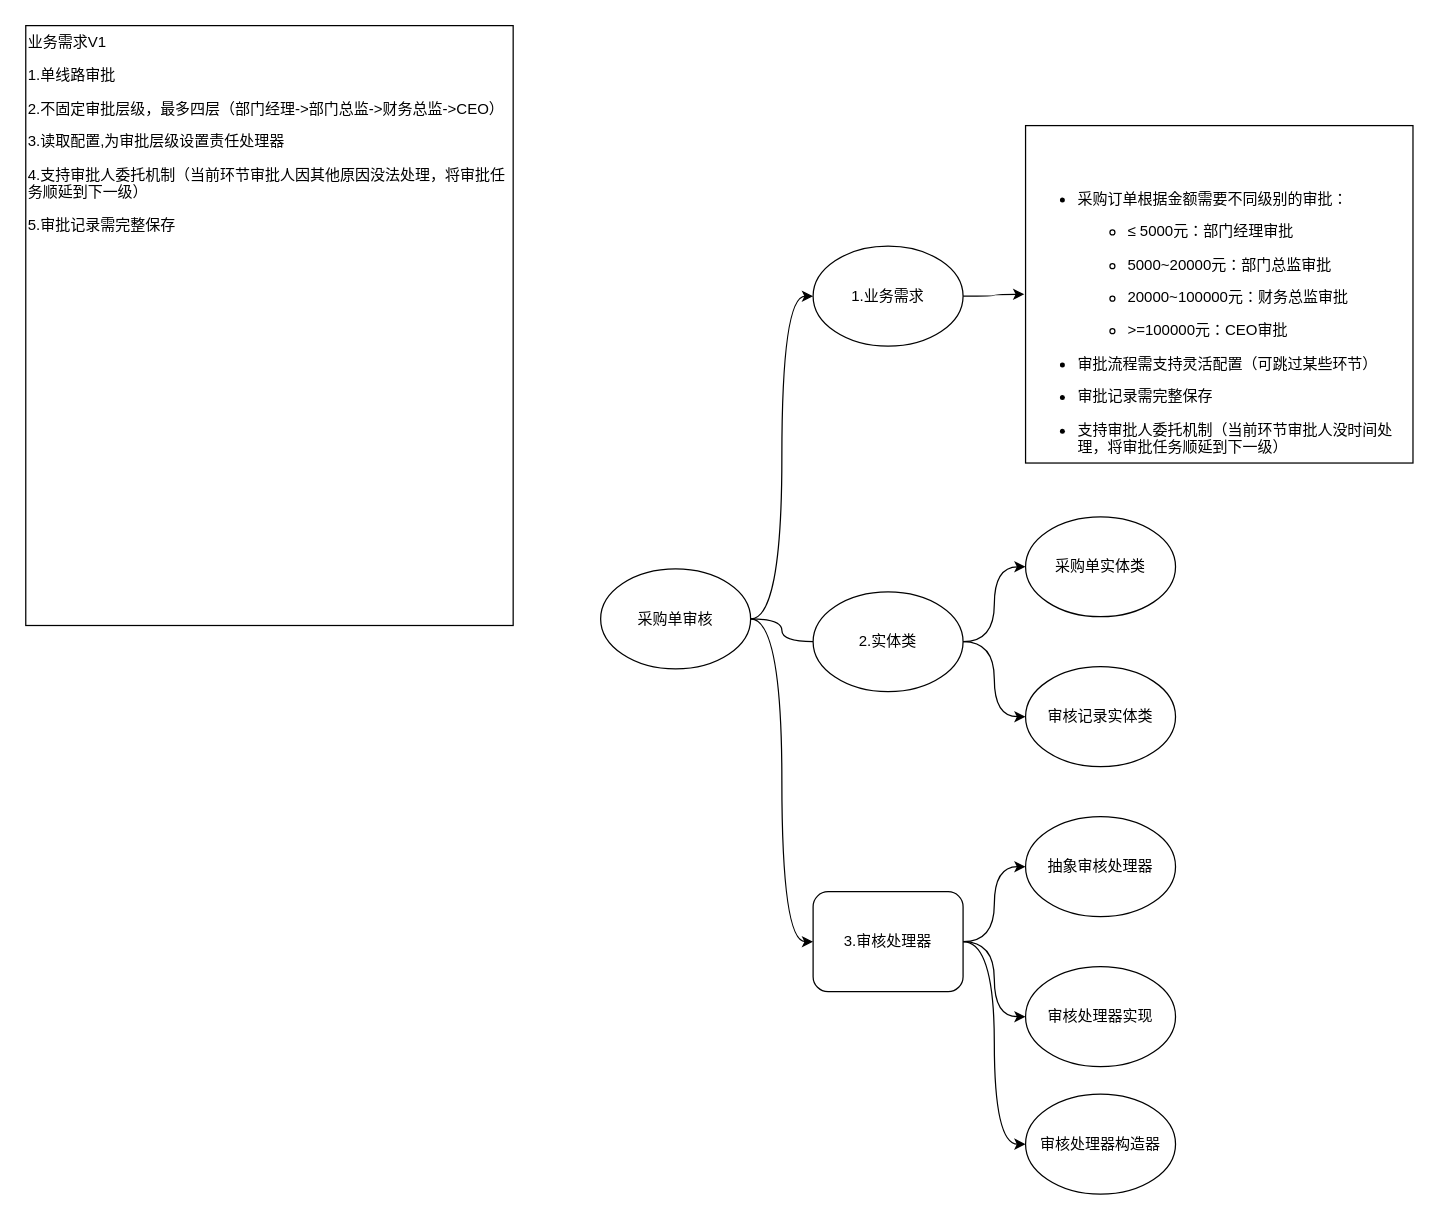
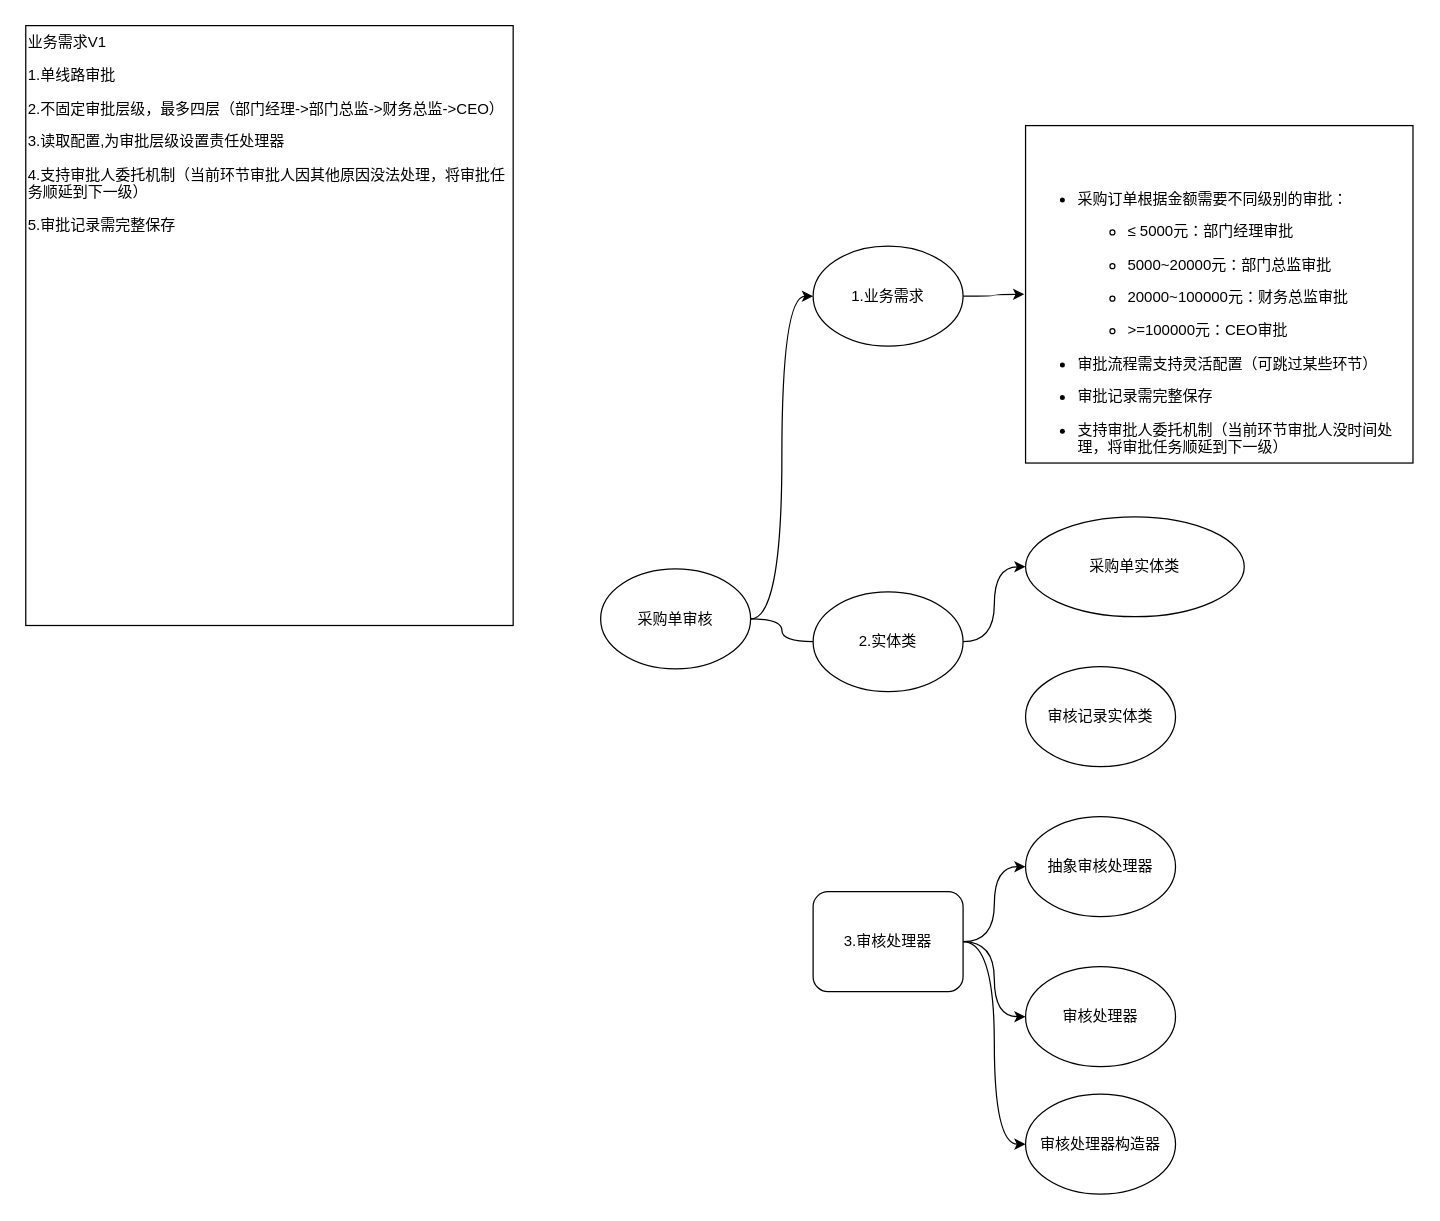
- <mxCell id="12" value="采购单实体类" style="ellipse;whiteSpace=wrap;html=1;" vertex="1" parent="1"><mxGeometry x="820" y="413" width="120" height="80" as="geometry" /></mxCell>
+ <mxCell id="12" value="采购单实体类" style="ellipse;whiteSpace=wrap;html=1;" vertex="1" parent="1"><mxGeometry x="820" y="413" width="175" height="80" as="geometry" /></mxCell>
- <mxCell id="9" style="edgeStyle=orthogonalEdgeStyle;rounded=0;orthogonalLoop=1;jettySize=auto;html=1;entryX=0;entryY=0.5;entryDx=0;entryDy=0;curved=1;" edge="1" parent="1" source="10" target="13"><mxGeometry relative="1" as="geometry" /></mxCell>
- <mxCell id="4" style="edgeStyle=orthogonalEdgeStyle;rounded=0;orthogonalLoop=1;jettySize=auto;html=1;entryX=0;entryY=0.5;entryDx=0;entryDy=0;curved=1;" edge="1" parent="1" source="5" target="17"><mxGeometry relative="1" as="geometry" /></mxCell>
- <mxCell id="20" value="审核处理器实现" style="ellipse;whiteSpace=wrap;html=1;" vertex="1" parent="1"><mxGeometry x="820" y="773" width="120" height="80" as="geometry" /></mxCell>
+ <mxCell id="20" value="审核处理器" style="ellipse;whiteSpace=wrap;html=1;" vertex="1" parent="1"><mxGeometry x="820" y="773" width="120" height="80" as="geometry" /></mxCell>
